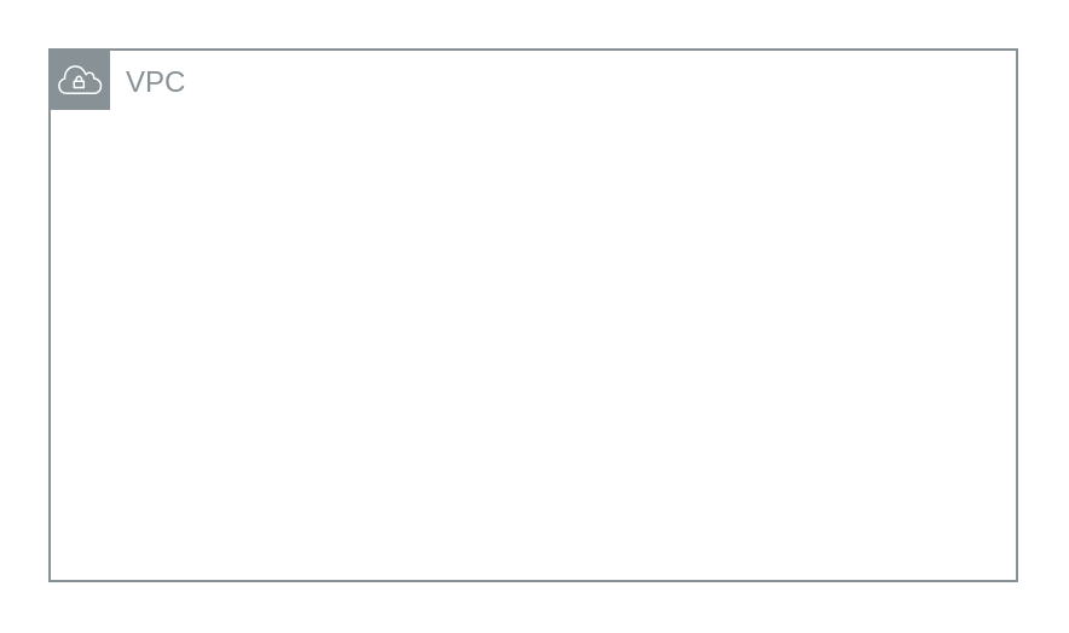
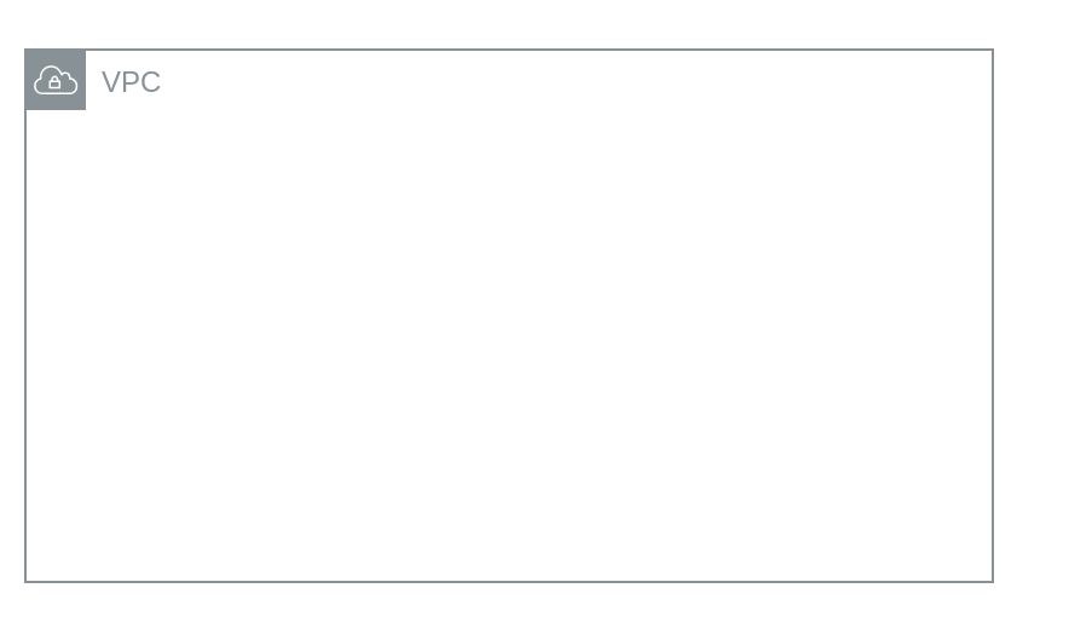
- <mxCell id="2" value="VPC" style="sketch=0;outlineConnect=0;gradientColor=none;html=1;whiteSpace=wrap;fontSize=12;fontStyle=0;shape=mxgraph.aws4.group;grIcon=mxgraph.aws4.group_vpc;strokeColor=#879196;fillColor=none;verticalAlign=top;align=left;spacingLeft=30;fontColor=#879196;dashed=0;" vertex="1" parent="1"><mxGeometry x="20" y="20" width="400" height="220" as="geometry" /></mxCell>
+ <mxCell id="2" value="VPC" style="sketch=0;outlineConnect=0;gradientColor=none;html=1;whiteSpace=wrap;fontSize=12;fontStyle=0;shape=mxgraph.aws4.group;grIcon=mxgraph.aws4.group_vpc;strokeColor=#879196;fillColor=none;verticalAlign=top;align=left;spacingLeft=30;fontColor=#879196;dashed=0;" vertex="1" parent="1"><mxGeometry x="10" y="20" width="400" height="220" as="geometry" /></mxCell>
